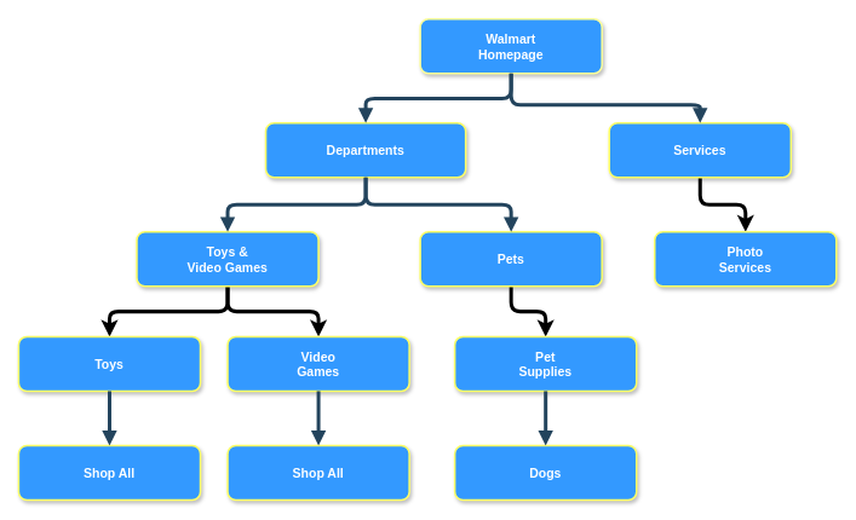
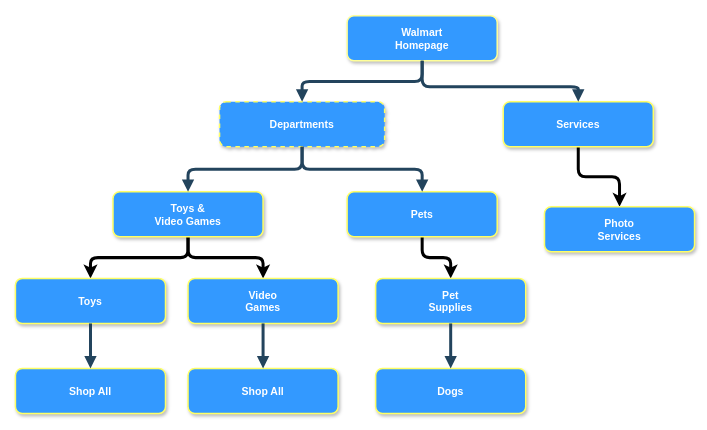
- <mxCell id="3" value="Departments" style="rounded=1;fillColor=#3399FF;strokeColor=#FFFF66;shadow=1;gradientColor=none;fontStyle=1;fontColor=#FFFFFF;fontSize=14;strokeWidth=2;" parent="1" vertex="1"><mxGeometry x="292" y="135" width="220" height="60" as="geometry" /></mxCell>
+ <mxCell id="3" value="Departments" style="rounded=1;fillColor=#3399FF;strokeColor=#FFFF66;shadow=1;gradientColor=none;fontStyle=1;fontColor=#FFFFFF;fontSize=14;strokeWidth=2;dashed=1;" parent="1" vertex="1"><mxGeometry x="292" y="135" width="220" height="60" as="geometry" /></mxCell>
- <mxCell id="17" value="Photo&#10;Services" style="rounded=1;fillColor=#3399FF;strokeColor=#FFFF66;shadow=1;gradientColor=none;fontStyle=1;fontColor=#FFFFFF;fontSize=14;strokeWidth=2;" parent="1" vertex="1"><mxGeometry x="720" y="255" width="200" height="60" as="geometry" /></mxCell>
+ <mxCell id="17" value="Photo&#10;Services" style="rounded=1;fillColor=#3399FF;strokeColor=#FFFF66;shadow=1;gradientColor=none;fontStyle=1;fontColor=#FFFFFF;fontSize=14;strokeWidth=2;" parent="1" vertex="1"><mxGeometry x="725" y="275" width="200" height="60" as="geometry" /></mxCell>
